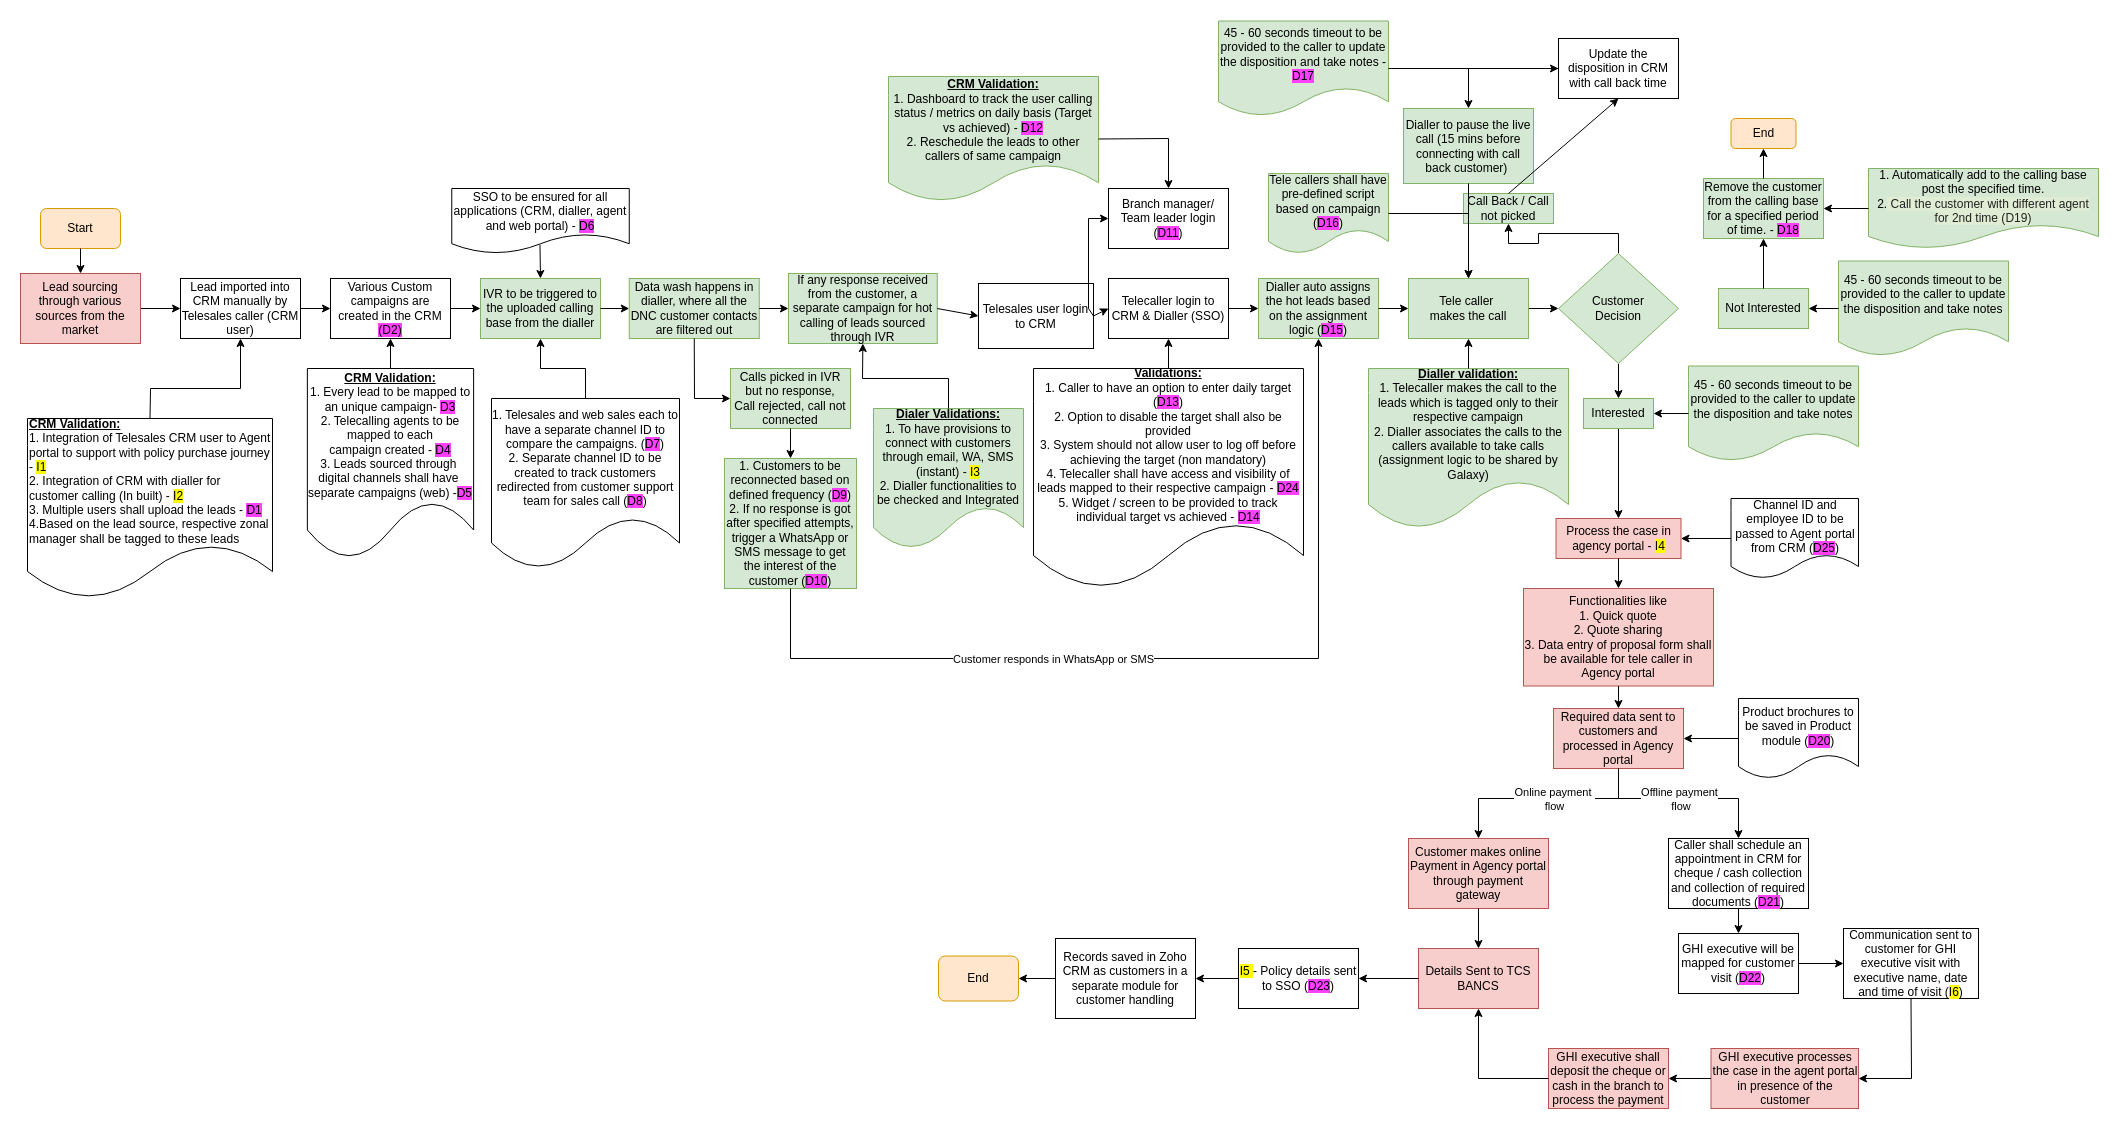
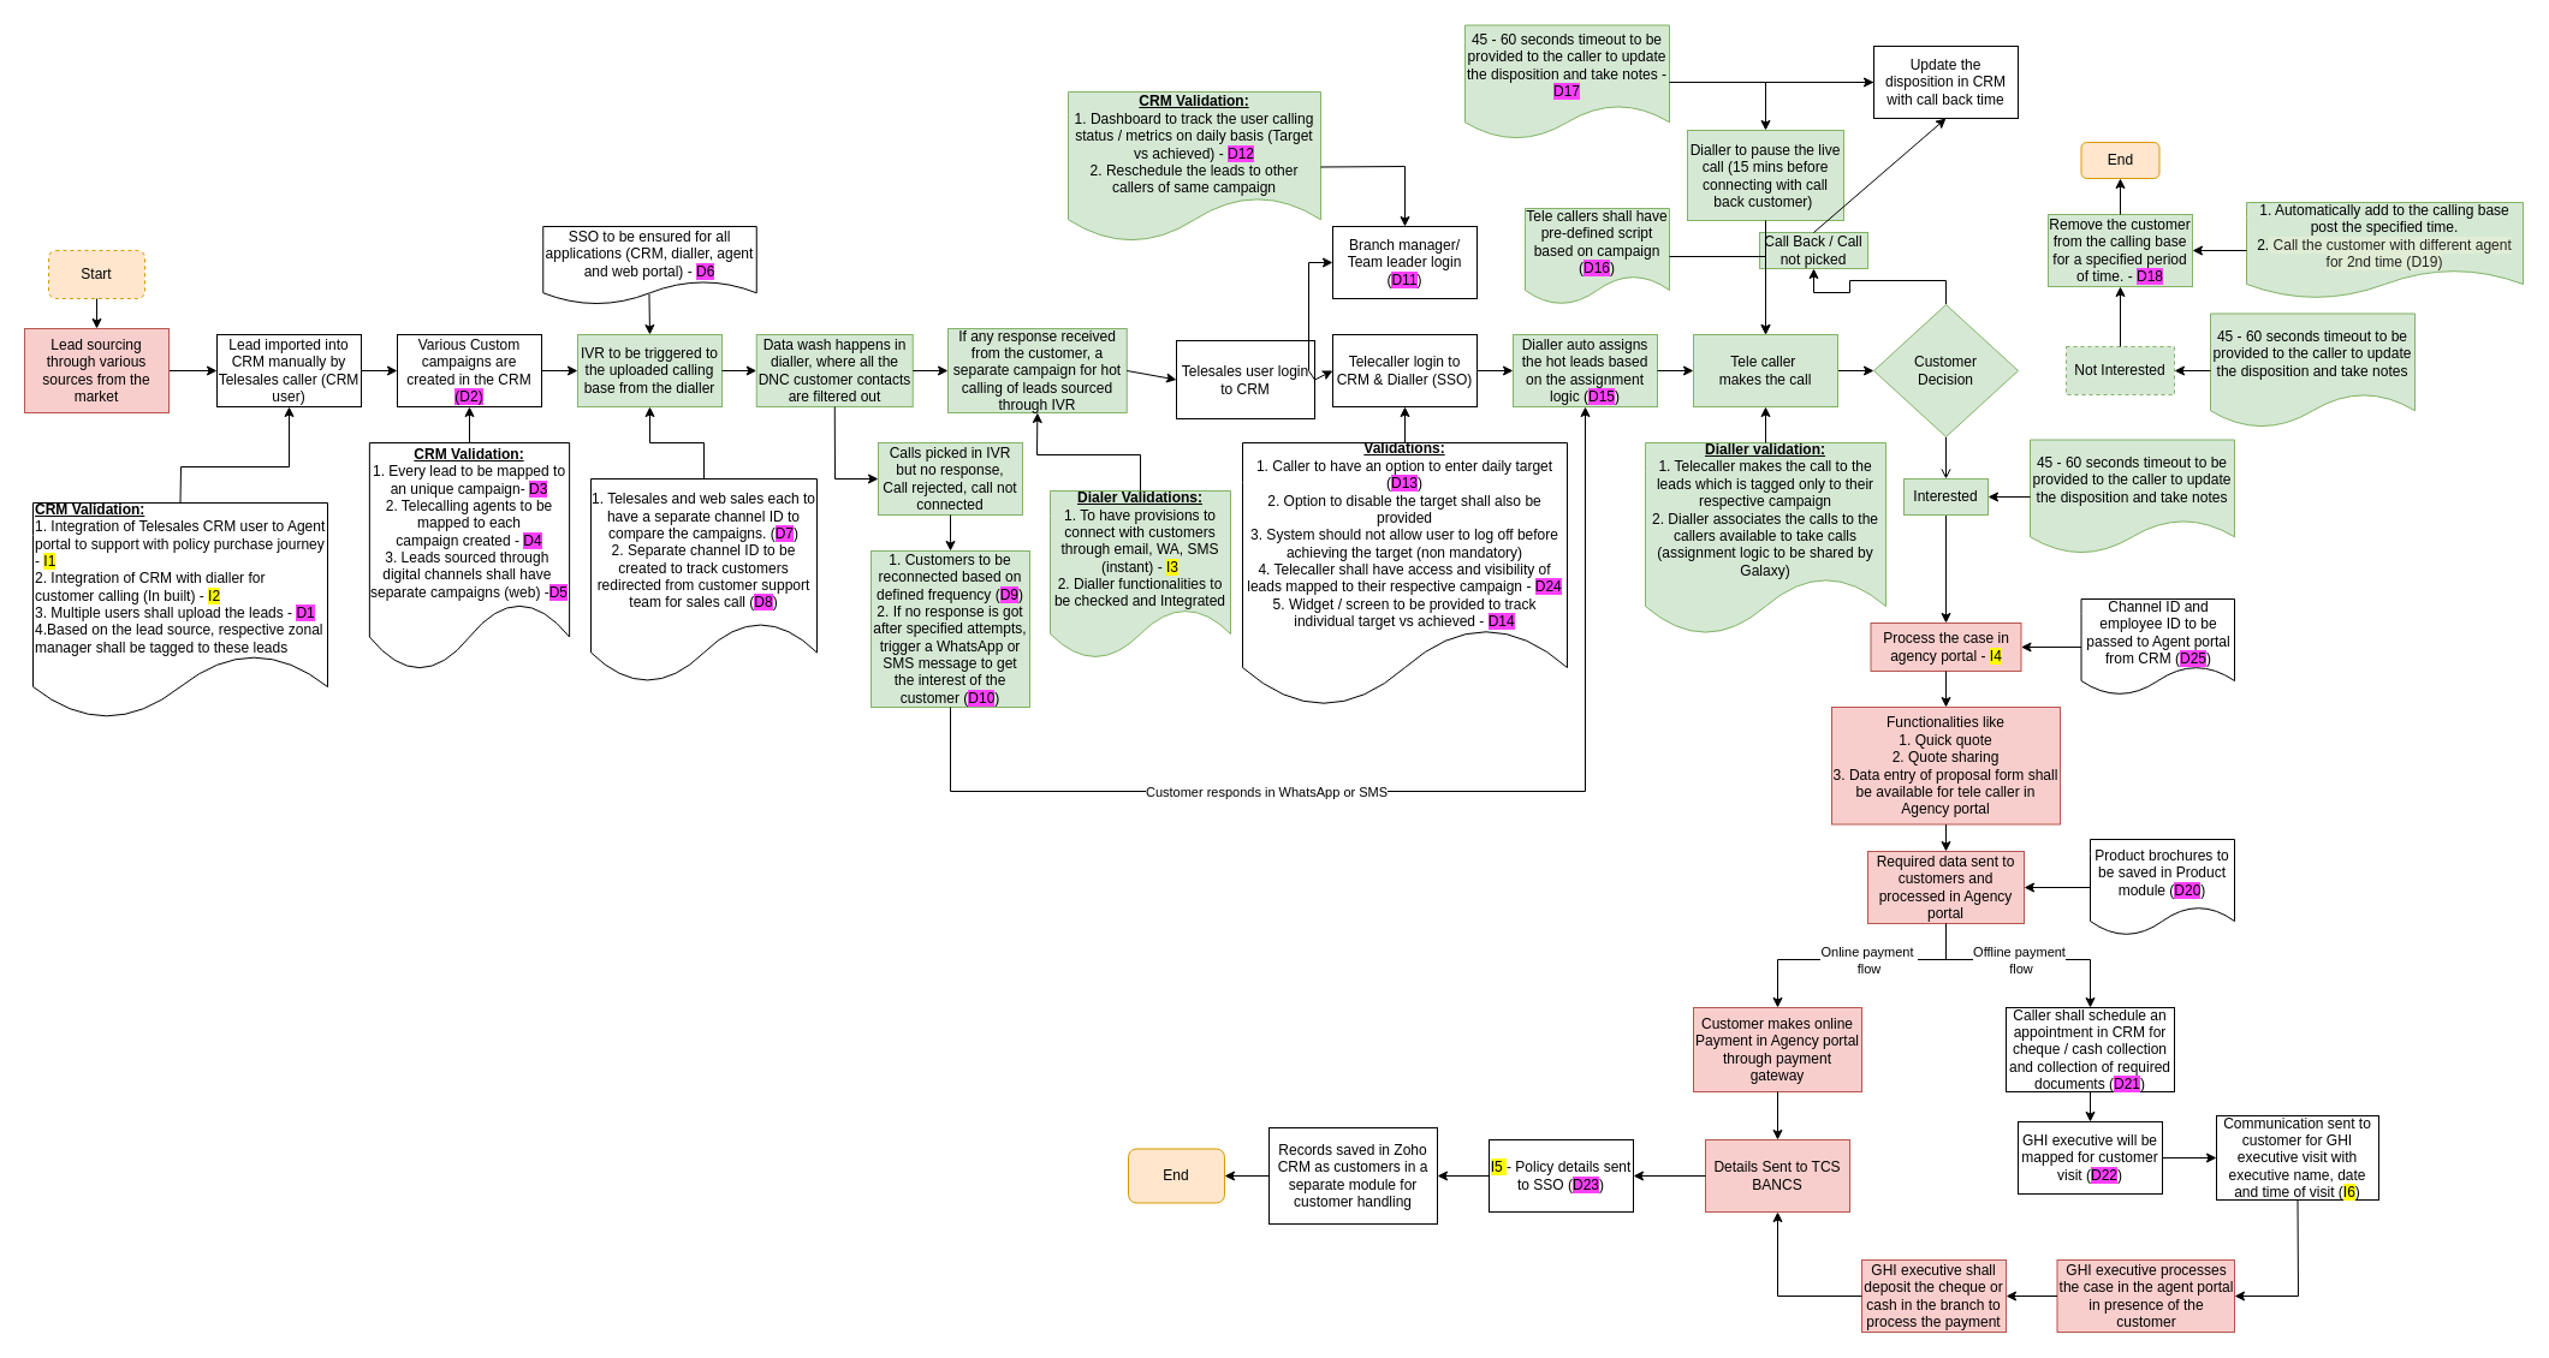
- <mxCell id="22" value="Start" style="rounded=1;whiteSpace=wrap;html=1;fillColor=#ffe6cc;strokeColor=#d79b00;" parent="1" vertex="1"><mxGeometry x="40" y="208" width="80" height="40" as="geometry" /></mxCell>
+ <mxCell id="22" value="Start" style="rounded=1;whiteSpace=wrap;html=1;fillColor=#ffe6cc;strokeColor=#d79b00;dashed=1;" parent="1" vertex="1"><mxGeometry x="40" y="208" width="80" height="40" as="geometry" /></mxCell>
- <mxCell id="12" value="Not Interested" style="whiteSpace=wrap;html=1;fillColor=#d5e8d4;strokeColor=#82b366;" parent="1" vertex="1"><mxGeometry x="1718" y="288" width="90" height="40" as="geometry" /></mxCell>
+ <mxCell id="12" value="Not Interested" style="whiteSpace=wrap;html=1;fillColor=#d5e8d4;strokeColor=#82b366;dashed=1;" parent="1" vertex="1"><mxGeometry x="1718" y="288" width="90" height="40" as="geometry" /></mxCell>
- <mxCell id="10" style="edgeStyle=orthogonalEdgeStyle;rounded=0;orthogonalLoop=1;jettySize=auto;html=1;exitX=0.5;exitY=1;exitDx=0;exitDy=0;entryX=0.5;entryY=0;entryDx=0;entryDy=0;" parent="1" source="11" target="14" edge="1"><mxGeometry relative="1" as="geometry" /></mxCell>
+ <mxCell id="10" style="edgeStyle=orthogonalEdgeStyle;rounded=0;orthogonalLoop=1;jettySize=auto;html=1;exitX=0.5;exitY=1;exitDx=0;exitDy=0;entryX=0.5;entryY=0;entryDx=0;entryDy=0;endArrow=open;" parent="1" source="11" target="14" edge="1"><mxGeometry relative="1" as="geometry" /></mxCell>
